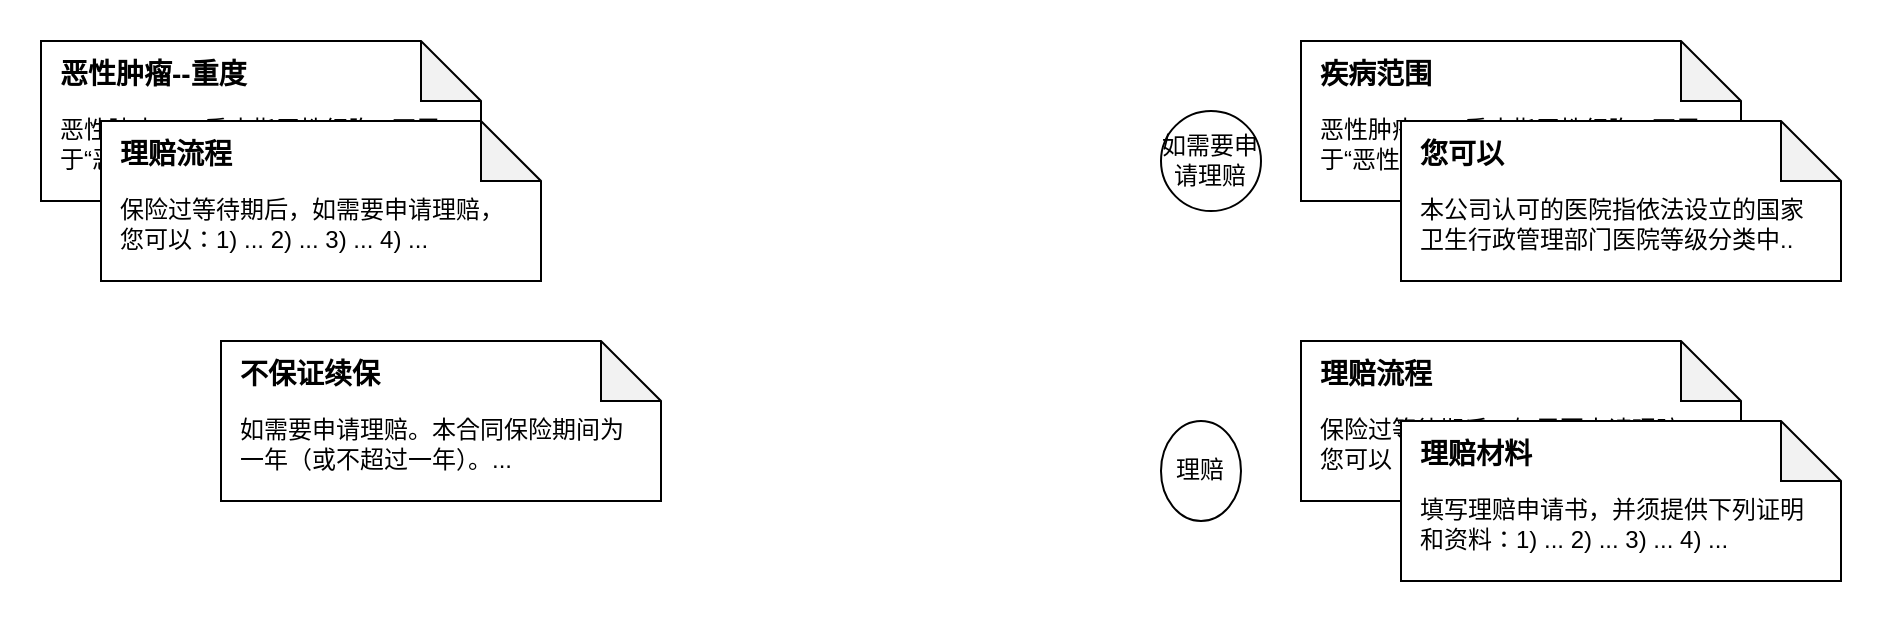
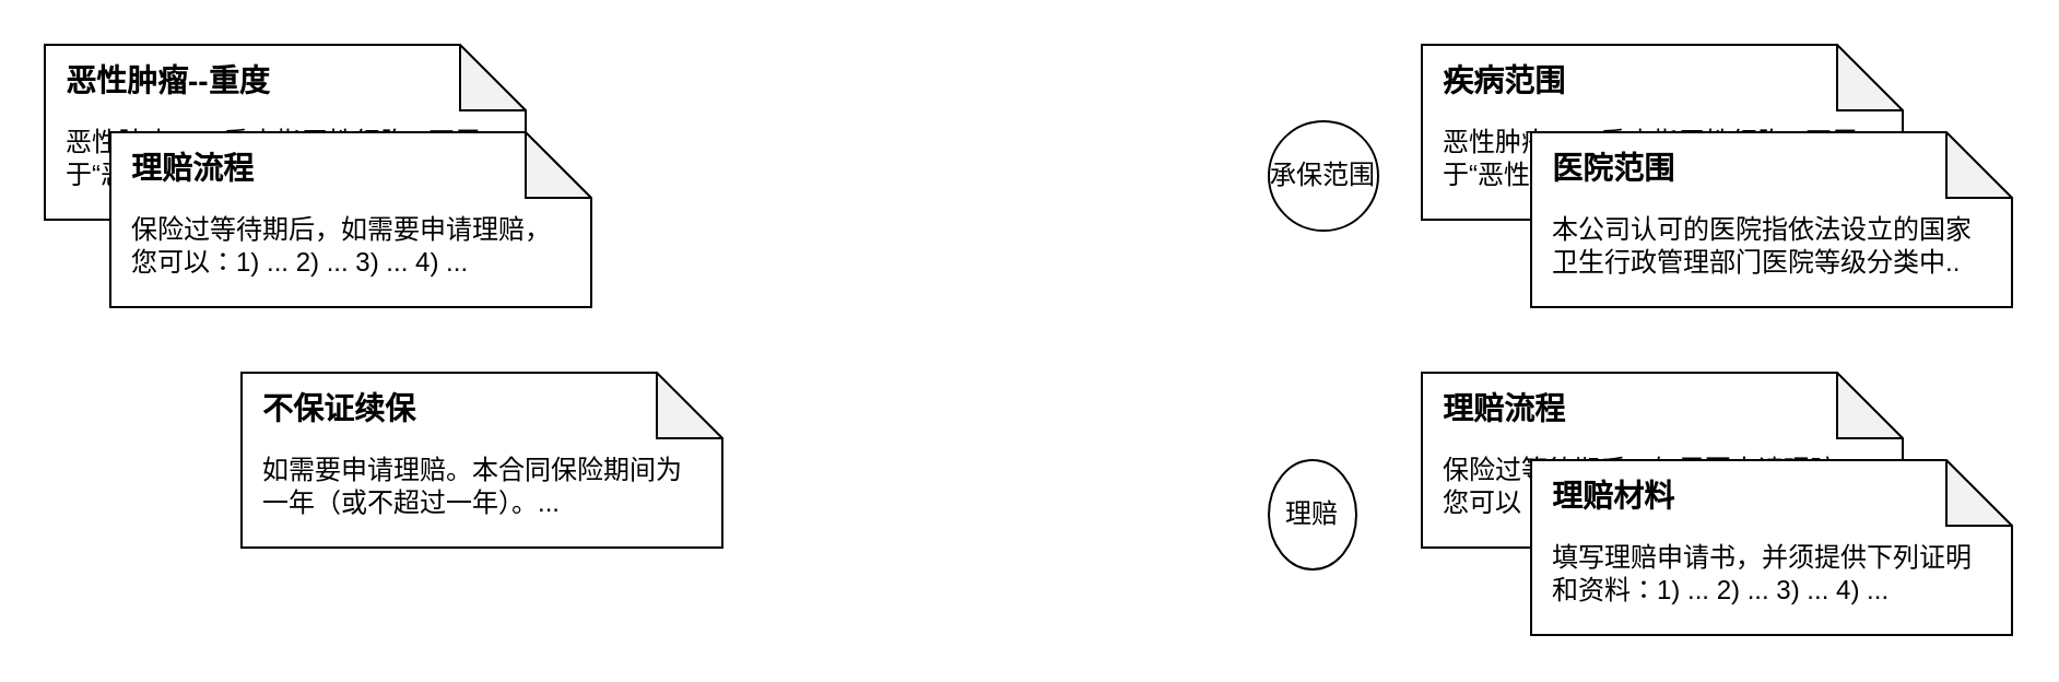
- <mxCell id="11" value="如需要申请理赔" style="ellipse;whiteSpace=wrap;html=1;aspect=fixed;" vertex="1" parent="1"><mxGeometry x="580" y="55" width="50" height="50" as="geometry" /></mxCell>
+ <mxCell id="11" value="承保范围" style="ellipse;whiteSpace=wrap;html=1;aspect=fixed;" vertex="1" parent="1"><mxGeometry x="580" y="55" width="50" height="50" as="geometry" /></mxCell>
- <mxCell id="23" value="&lt;h1 style=&quot;font-size: 14px;&quot;&gt;您可以&lt;/h1&gt;&lt;p style=&quot;&quot;&gt;本公司认可的医院指依法设立的国家卫生行政管理部⻔医院等级分类中..&lt;/p&gt;" style="text;html=1;spacing=5;spacingTop=-20;whiteSpace=wrap;overflow=hidden;rounded=0;container=0;" vertex="1" parent="21"><mxGeometry x="5" y="10" width="210" height="70" as="geometry" /></mxCell>
+ <mxCell id="23" value="&lt;h1 style=&quot;font-size: 14px;&quot;&gt;医院范围&lt;/h1&gt;&lt;p style=&quot;&quot;&gt;本公司认可的医院指依法设立的国家卫生行政管理部⻔医院等级分类中..&lt;/p&gt;" style="text;html=1;spacing=5;spacingTop=-20;whiteSpace=wrap;overflow=hidden;rounded=0;container=0;" vertex="1" parent="21"><mxGeometry x="5" y="10" width="210" height="70" as="geometry" /></mxCell>
